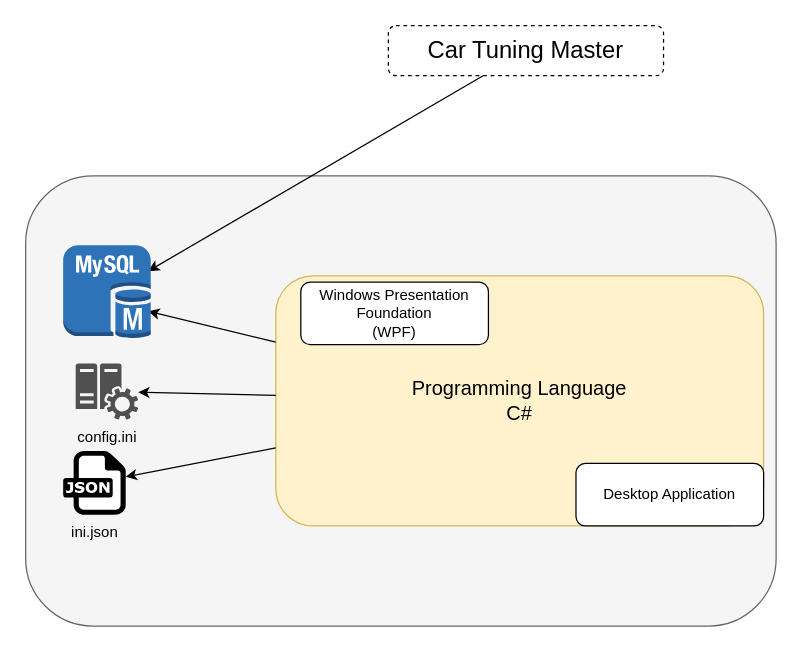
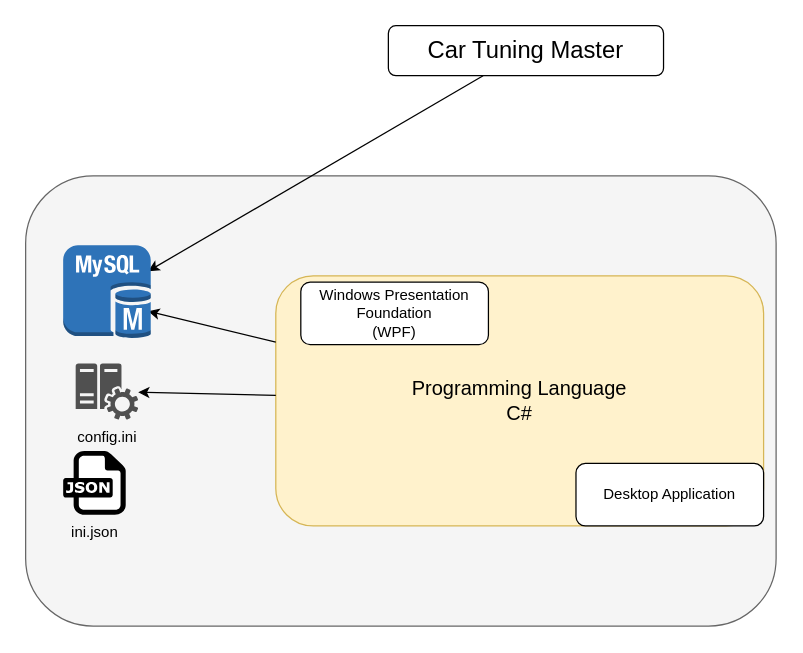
- <mxCell id="5" value="&lt;font style=&quot;font-size: 19px;&quot;&gt;Car Tuning Master&lt;/font&gt;" style="rounded=1;whiteSpace=wrap;html=1;dashed=1;" parent="1" vertex="1"><mxGeometry x="310" y="20" width="220" height="40" as="geometry" /></mxCell>
+ <mxCell id="5" value="&lt;font style=&quot;font-size: 19px;&quot;&gt;Car Tuning Master&lt;/font&gt;" style="rounded=1;whiteSpace=wrap;html=1;" parent="1" vertex="1"><mxGeometry x="310" y="20" width="220" height="40" as="geometry" /></mxCell>
- <mxCell id="13" value="" style="endArrow=classic;html=1;rounded=0;" parent="1" source="3" target="12" edge="1"><mxGeometry width="50" height="50" relative="1" as="geometry"><mxPoint x="210" y="363" as="sourcePoint" /><mxPoint x="100" y="360" as="targetPoint" /></mxGeometry></mxCell>
